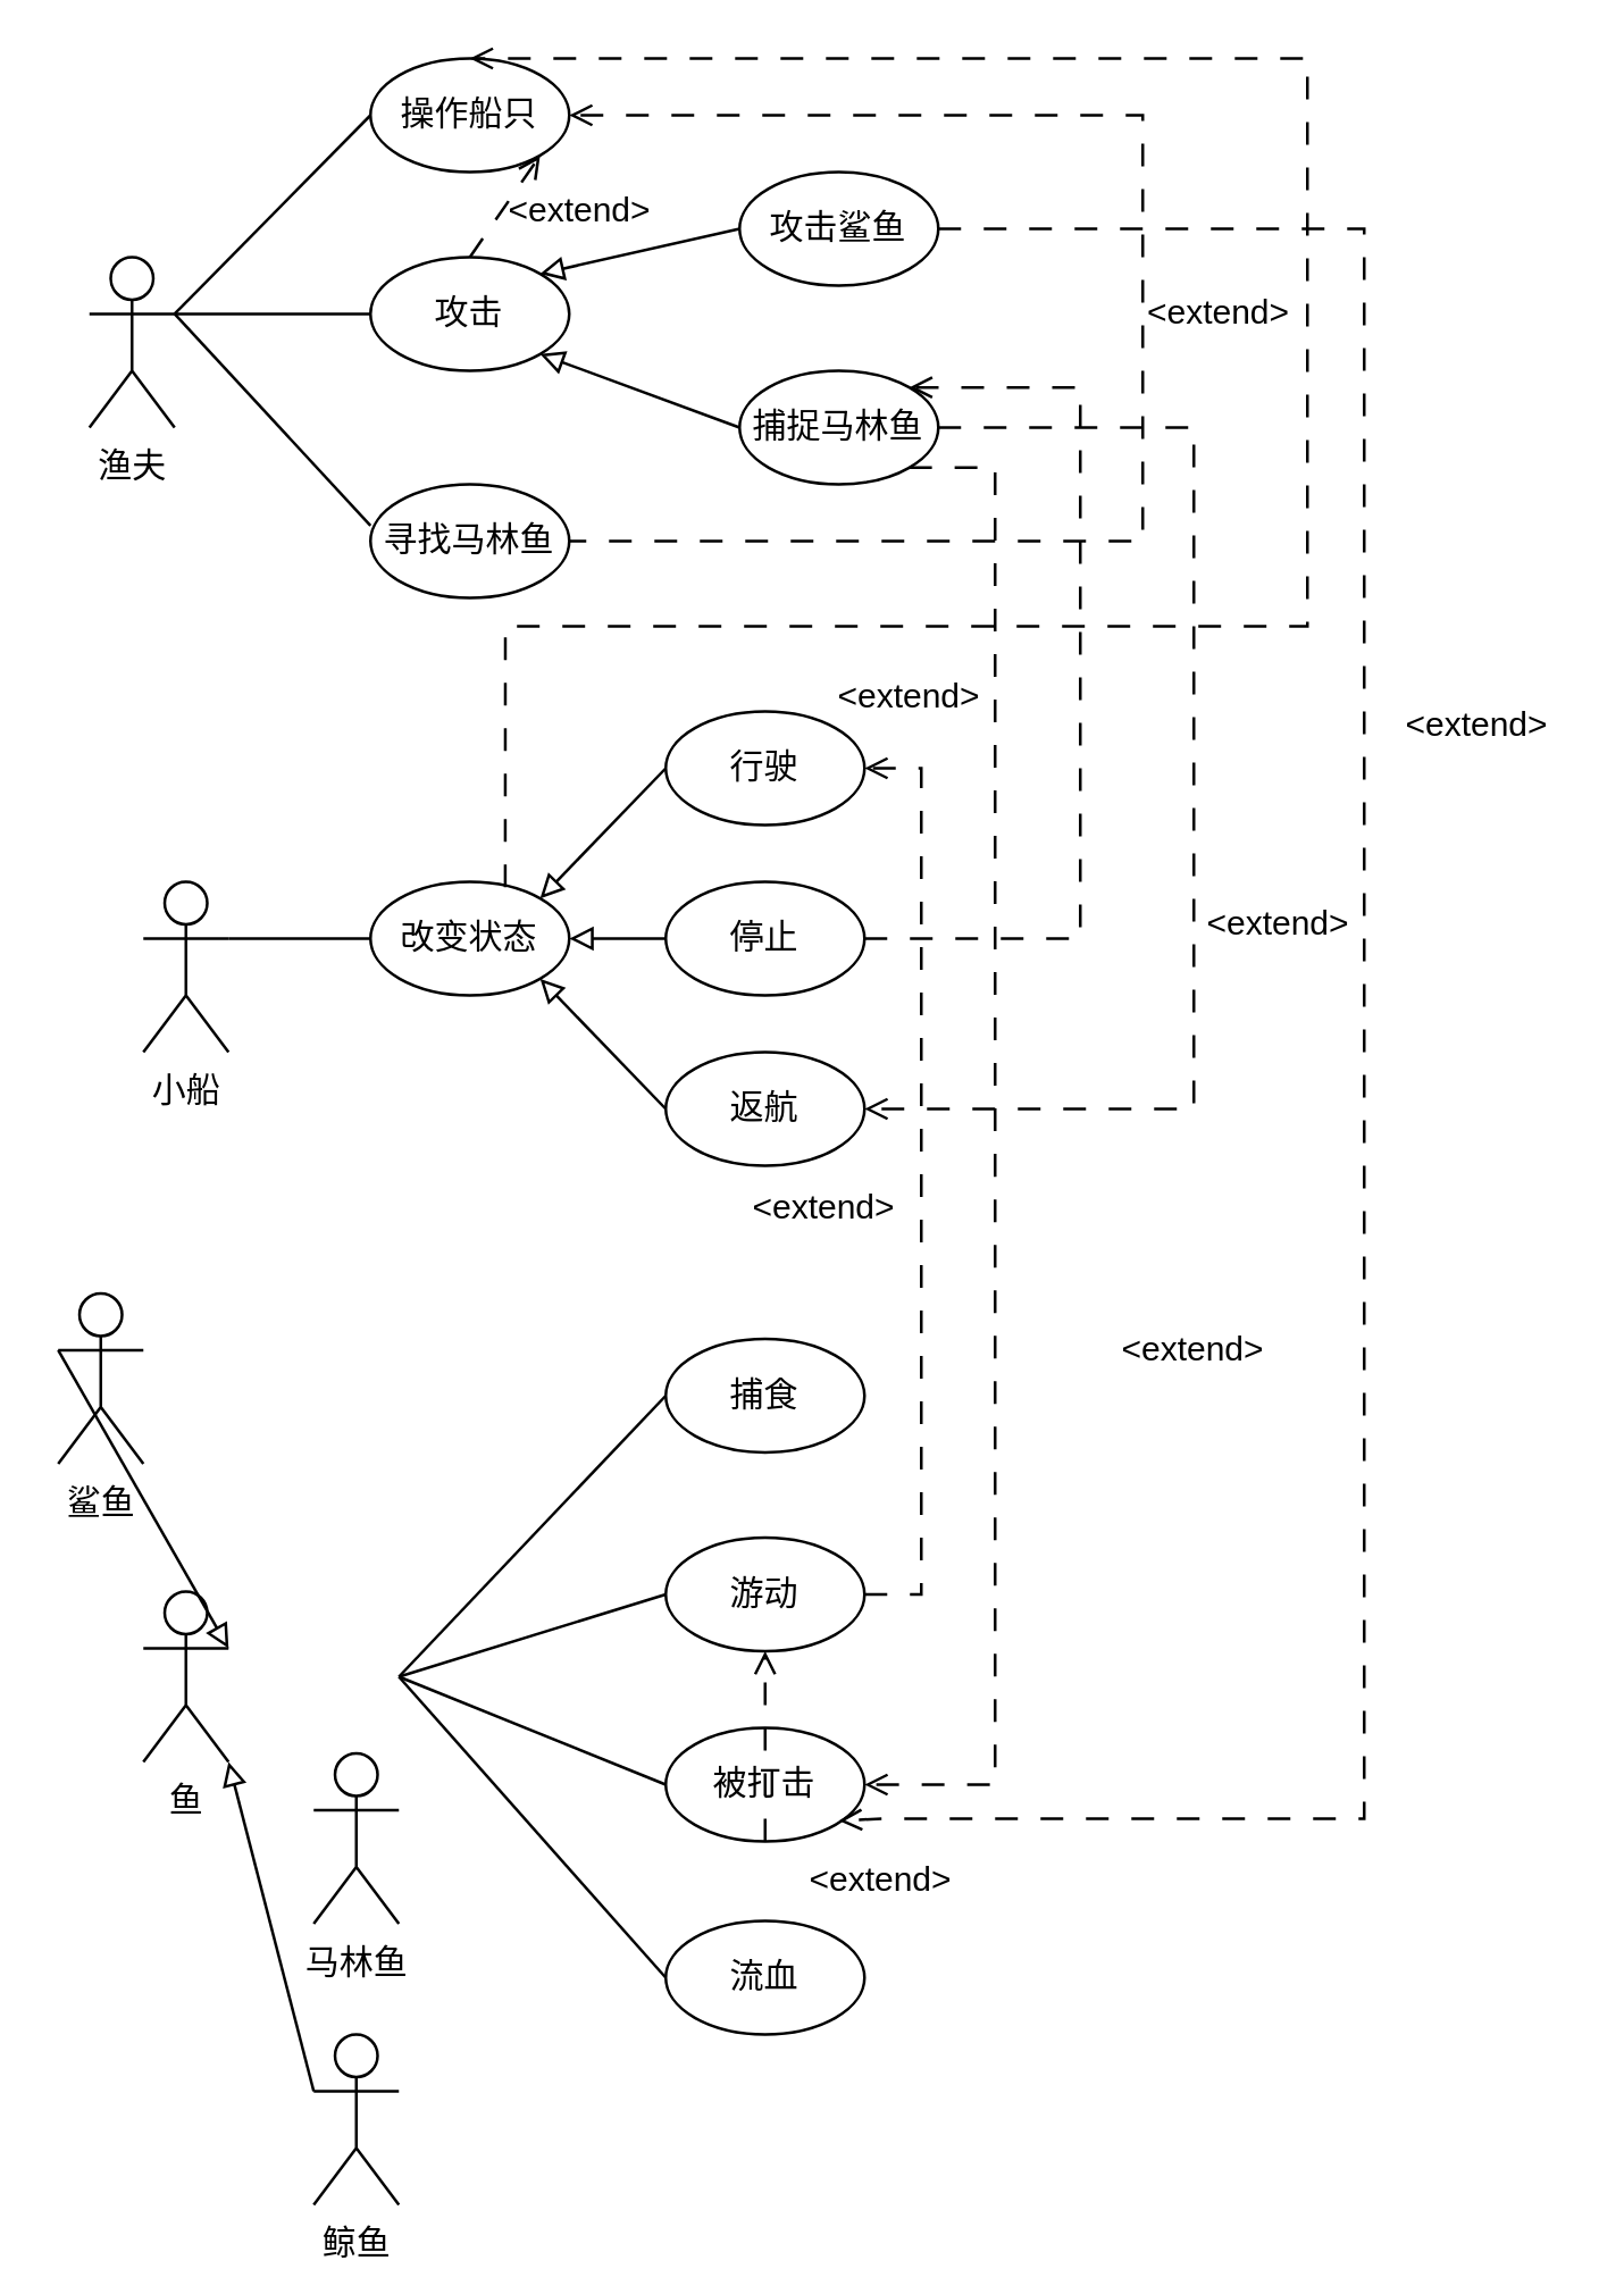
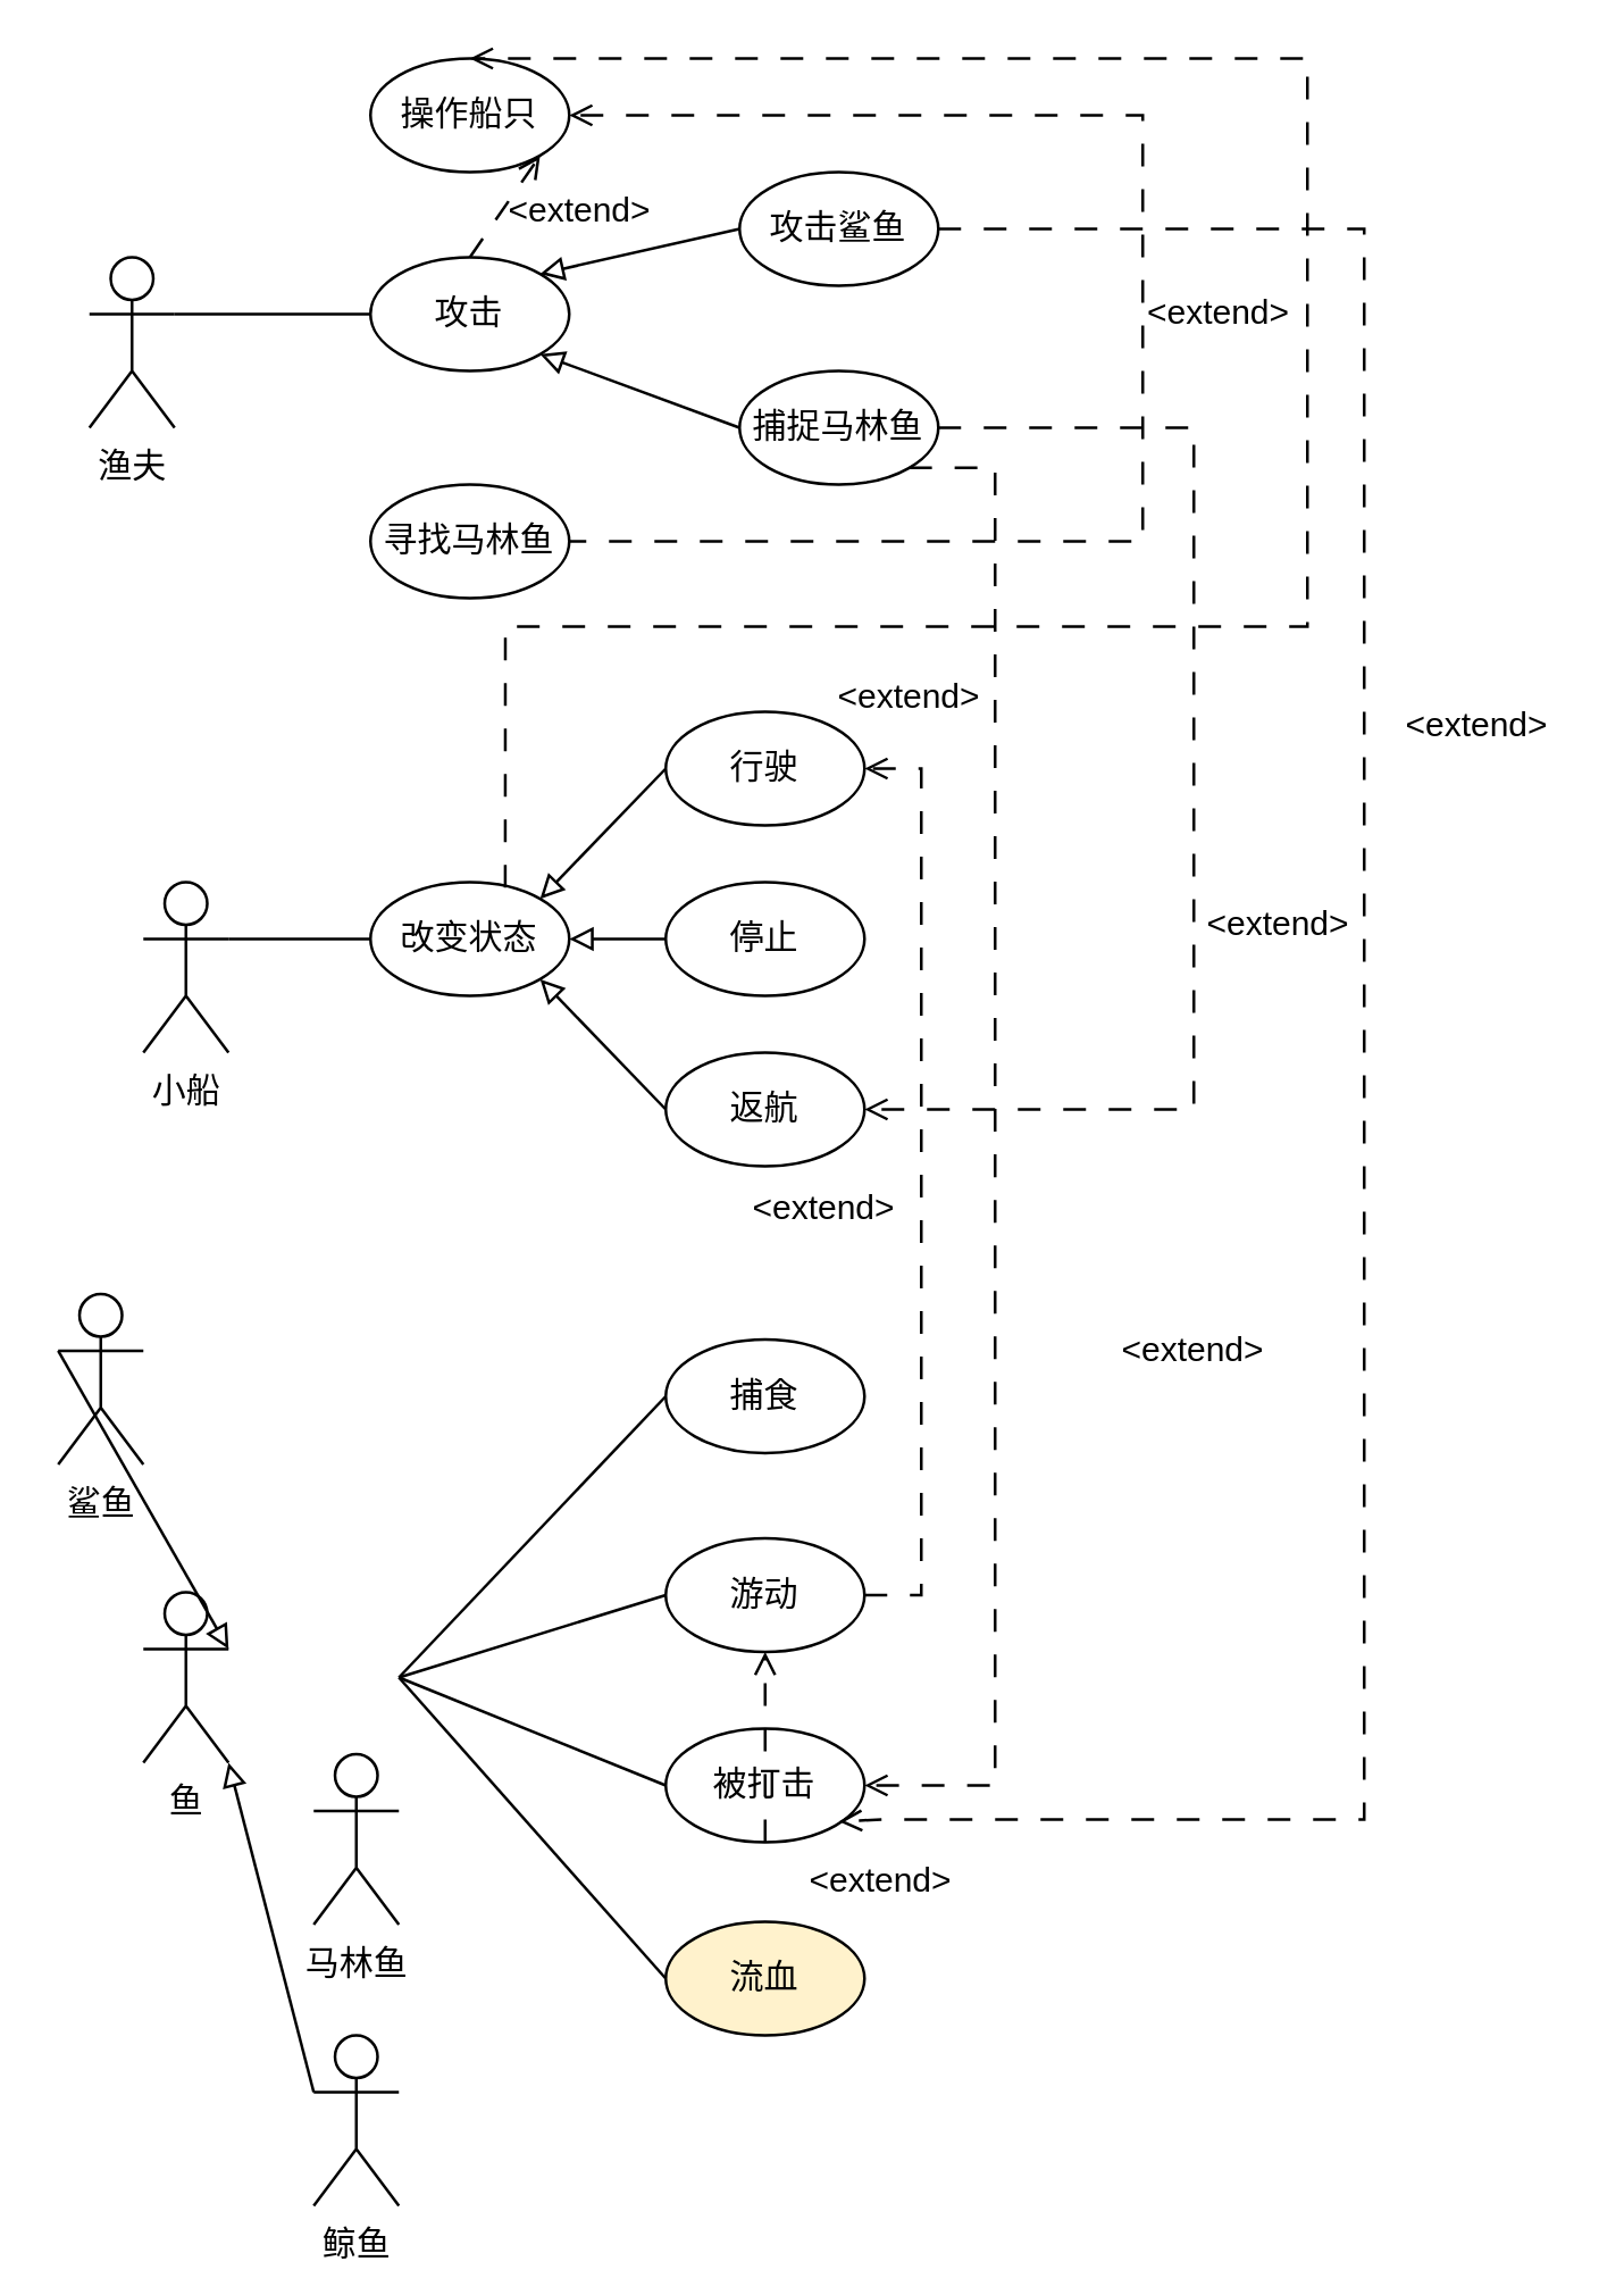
- <mxCell id="2" style="rounded=0;orthogonalLoop=1;jettySize=auto;html=1;exitX=1;exitY=0.333;exitDx=0;exitDy=0;exitPerimeter=0;entryX=0;entryY=0.5;entryDx=0;entryDy=0;endArrow=none;endFill=0;" parent="1" source="3" target="5" edge="1"><mxGeometry relative="1" as="geometry" /></mxCell>
- <mxCell id="9" style="rounded=0;orthogonalLoop=1;jettySize=auto;html=1;exitX=1;exitY=0.333;exitDx=0;exitDy=0;exitPerimeter=0;entryX=0;entryY=0.363;entryDx=0;entryDy=0;endArrow=none;endFill=0;entryPerimeter=0;" parent="1" source="3" target="8" edge="1"><mxGeometry relative="1" as="geometry"><mxPoint x="90" y="120" as="sourcePoint" /><mxPoint x="140" y="50" as="targetPoint" /></mxGeometry></mxCell>
- <mxCell id="20" style="edgeStyle=orthogonalEdgeStyle;rounded=0;orthogonalLoop=1;jettySize=auto;html=1;exitX=1;exitY=0.5;exitDx=0;exitDy=0;entryX=1;entryY=0;entryDx=0;entryDy=0;endArrow=open;endFill=0;dashed=1;dashPattern=8 8;" parent="1" source="21" target="13" edge="1"><mxGeometry relative="1" as="geometry"><Array as="points"><mxPoint x="380" y="330" /><mxPoint x="380" y="136" /></Array></mxGeometry></mxCell>
- <mxCell id="37" value="流血" style="ellipse;whiteSpace=wrap;html=1;" parent="1" vertex="1"><mxGeometry x="234" y="676" width="70" height="40" as="geometry" /></mxCell>
+ <mxCell id="37" value="流血" style="ellipse;whiteSpace=wrap;html=1;fillColor=#fff2cc;" parent="1" vertex="1"><mxGeometry x="234" y="676" width="70" height="40" as="geometry" /></mxCell>
